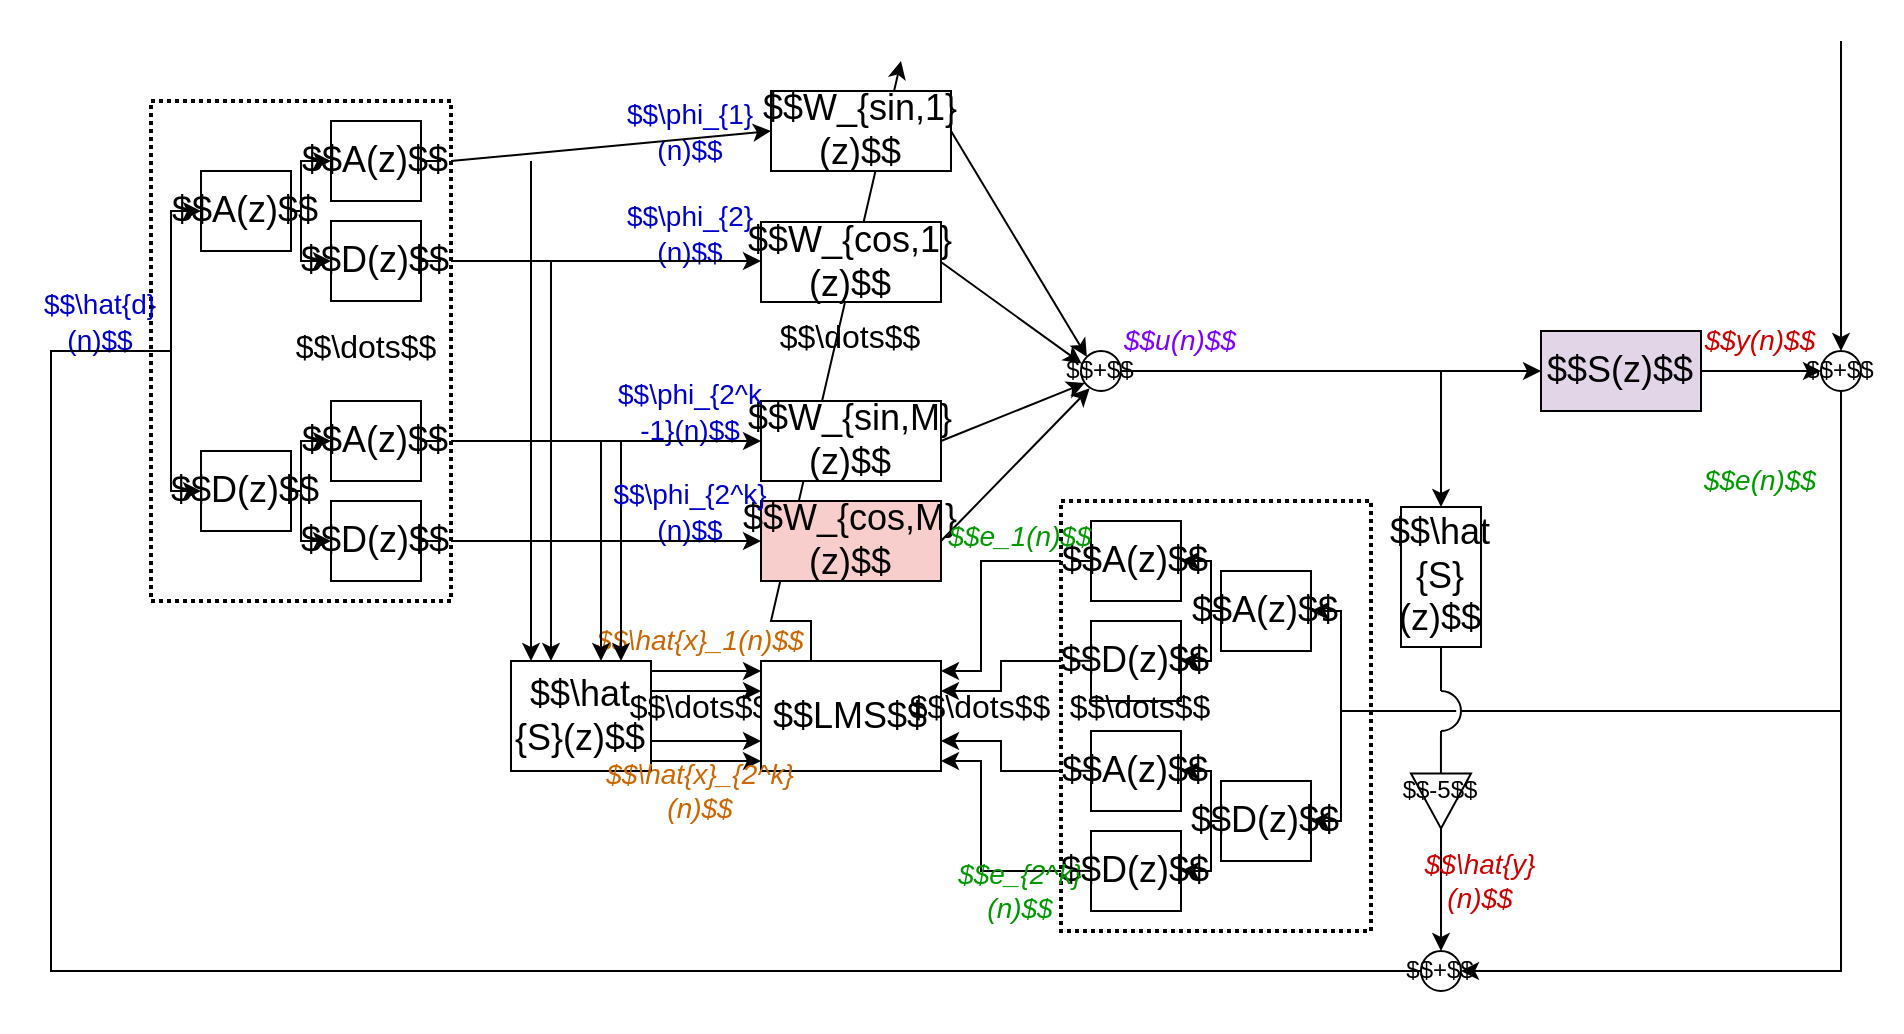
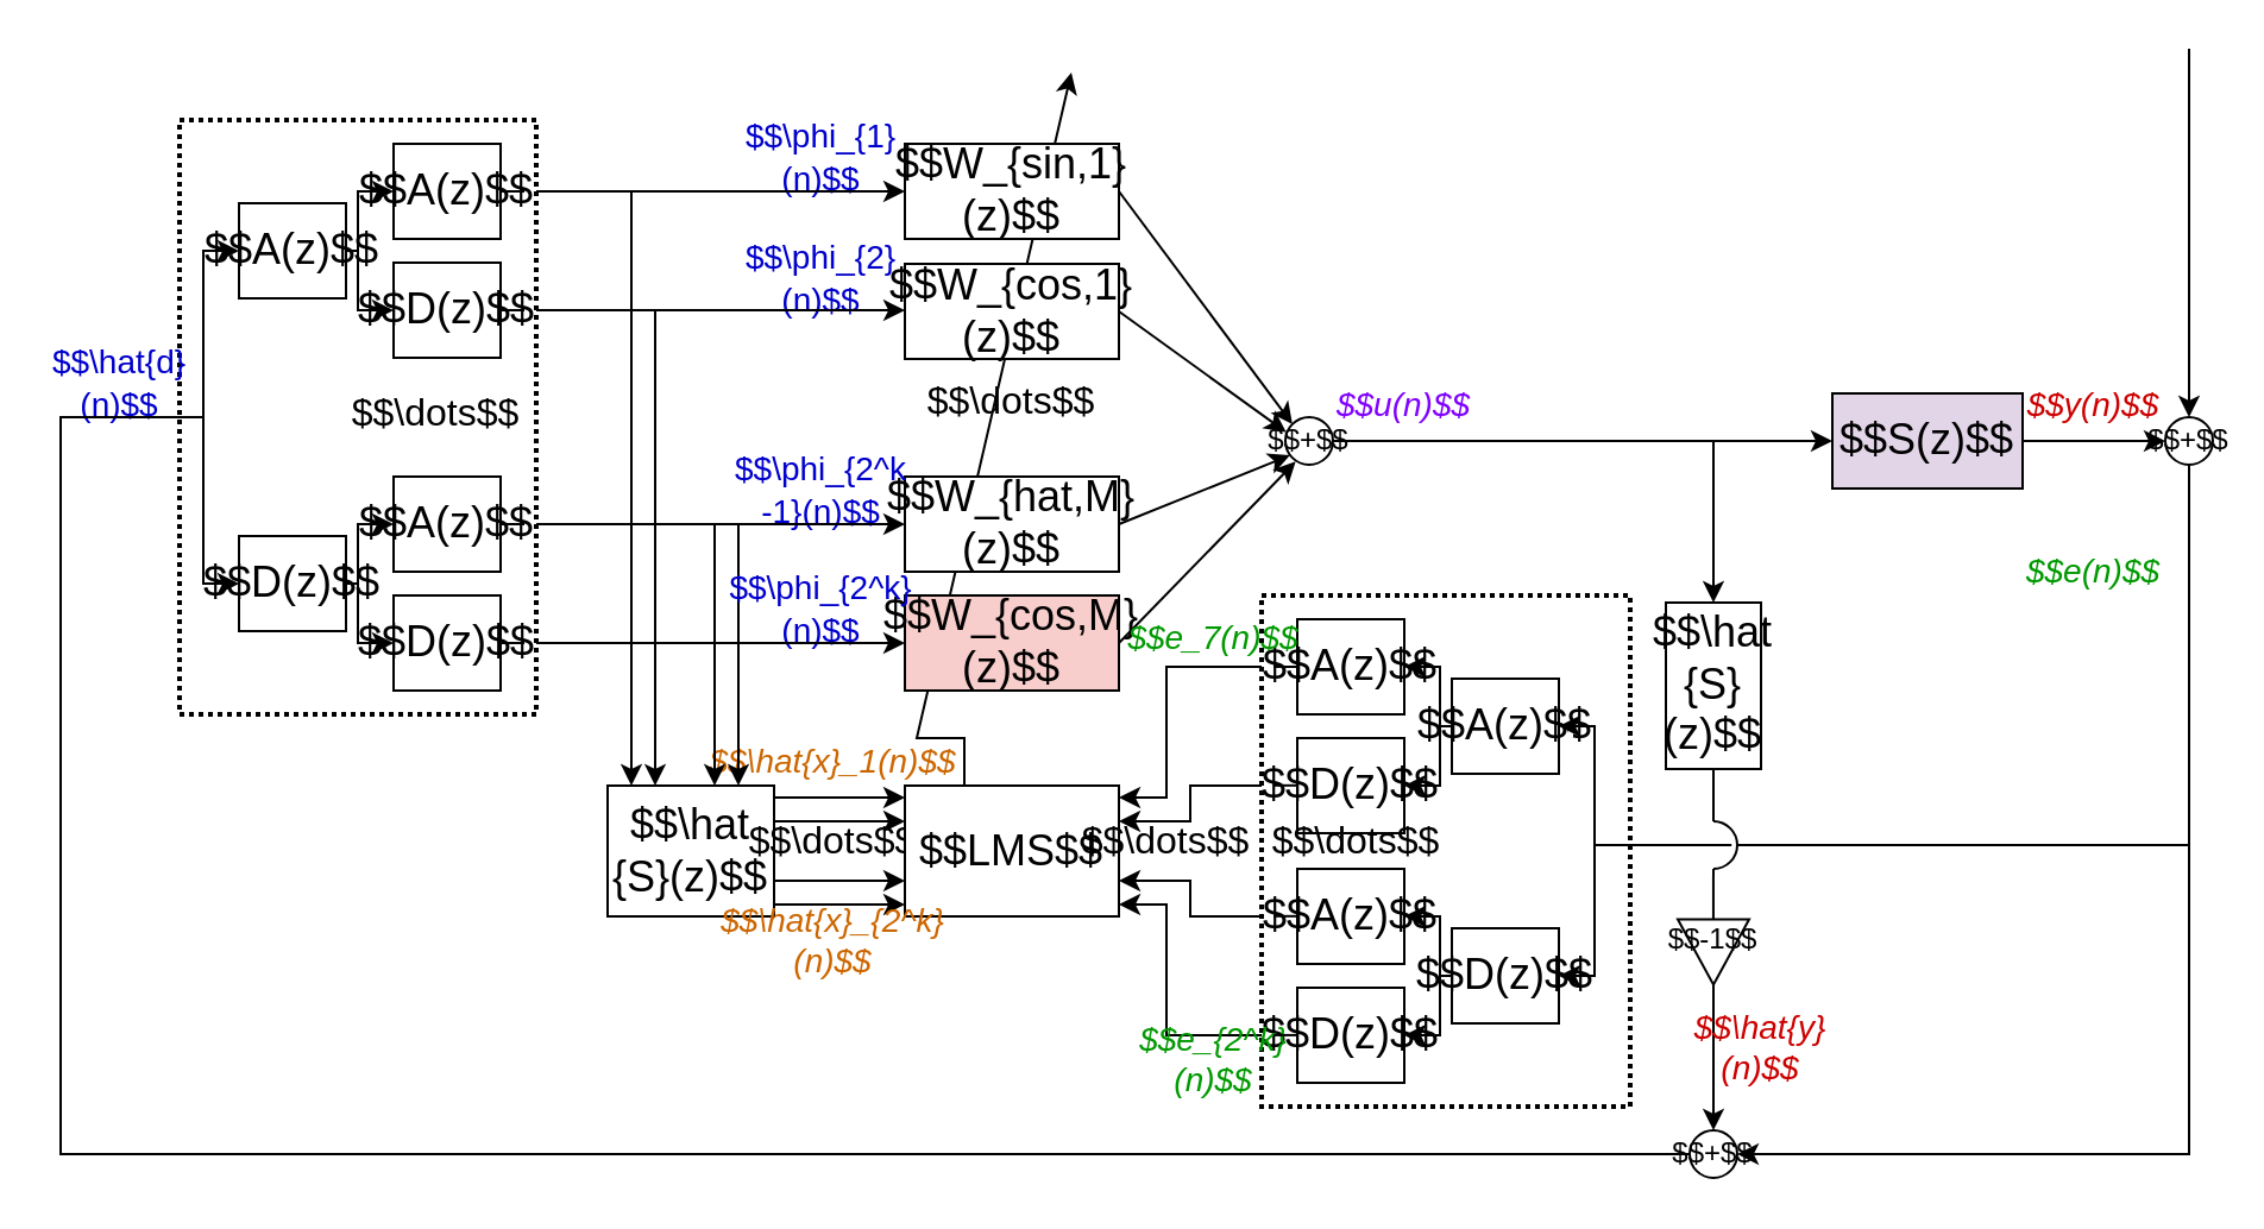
- <mxCell id="7" value="&lt;font style=&quot;font-size: 18px;&quot;&gt;$$W_{sin,1}(z)$$&lt;/font&gt;" style="rounded=0;whiteSpace=wrap;html=1;" parent="1" vertex="1"><mxGeometry x="385" y="45" width="90" height="40" as="geometry" /></mxCell>
+ <mxCell id="7" value="&lt;font style=&quot;font-size: 18px;&quot;&gt;$$W_{sin,1}(z)$$&lt;/font&gt;" style="rounded=0;whiteSpace=wrap;html=1;" parent="1" vertex="1"><mxGeometry x="380" y="60" width="90" height="40" as="geometry" /></mxCell>
- <mxCell id="27" value="&lt;div&gt;&lt;font style=&quot;font-size: 18px;&quot;&gt;$$W_{sin,M}(z)$$&lt;/font&gt;&lt;/div&gt;" style="rounded=0;whiteSpace=wrap;html=1;" parent="1" vertex="1"><mxGeometry x="380" y="200" width="90" height="40" as="geometry" /></mxCell>
+ <mxCell id="27" value="&lt;div&gt;&lt;font style=&quot;font-size: 18px;&quot;&gt;$$W_{hat,M}(z)$$&lt;/font&gt;&lt;/div&gt;" style="rounded=0;whiteSpace=wrap;html=1;" parent="1" vertex="1"><mxGeometry x="380" y="200" width="90" height="40" as="geometry" /></mxCell>
- <mxCell id="88" value="&lt;font size=&quot;1&quot; color=&quot;#009900&quot;&gt;&lt;i style=&quot;font-size: 14px;&quot;&gt;$$e_1(n)$$&lt;/i&gt;&lt;/font&gt;" style="text;html=1;strokeColor=none;fillColor=none;align=center;verticalAlign=middle;whiteSpace=wrap;rounded=0;" vertex="1" parent="1"><mxGeometry x="480" y="253" width="60" height="30" as="geometry" /></mxCell>
+ <mxCell id="88" value="&lt;font size=&quot;1&quot; color=&quot;#009900&quot;&gt;&lt;i style=&quot;font-size: 14px;&quot;&gt;$$e_7(n)$$&lt;/i&gt;&lt;/font&gt;" style="text;html=1;strokeColor=none;fillColor=none;align=center;verticalAlign=middle;whiteSpace=wrap;rounded=0;" vertex="1" parent="1"><mxGeometry x="480" y="253" width="60" height="30" as="geometry" /></mxCell>
- <mxCell id="20" value="$$-5$$" style="text;html=1;strokeColor=none;fillColor=none;align=center;verticalAlign=middle;whiteSpace=wrap;rounded=0;" parent="1" vertex="1"><mxGeometry x="710" y="385" width="20" height="19.62" as="geometry" /></mxCell>
+ <mxCell id="20" value="$$-1$$" style="text;html=1;strokeColor=none;fillColor=none;align=center;verticalAlign=middle;whiteSpace=wrap;rounded=0;" parent="1" vertex="1"><mxGeometry x="710" y="385" width="20" height="19.62" as="geometry" /></mxCell>
